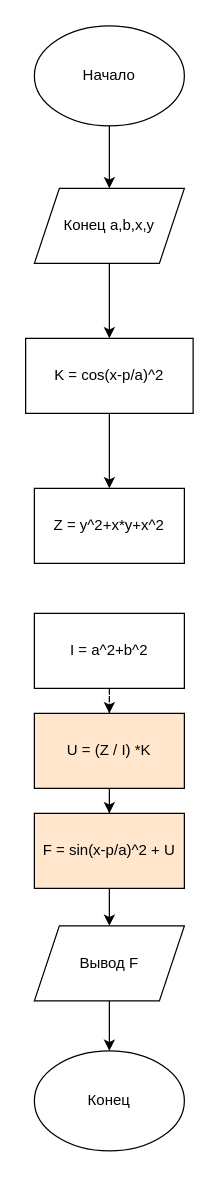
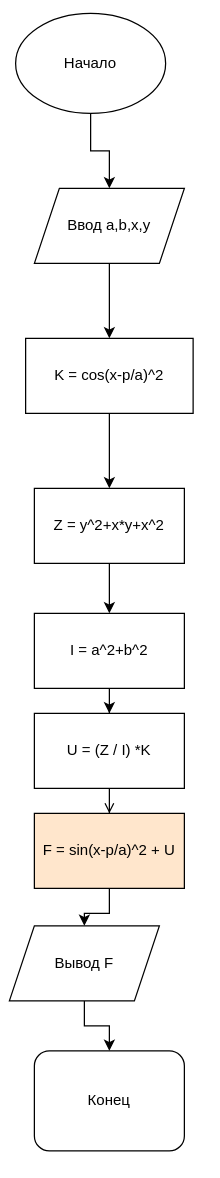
- <mxCell id="3" value="Начало" style="ellipse;whiteSpace=wrap;html=1;" vertex="1" parent="1"><mxGeometry x="27" y="20" width="120" height="80" as="geometry" /></mxCell>
+ <mxCell id="3" value="Начало" style="ellipse;whiteSpace=wrap;html=1;" vertex="1" parent="1"><mxGeometry x="12" y="10" width="120" height="80" as="geometry" /></mxCell>
- <mxCell id="6" value="Конец a,b,x,y" style="shape=parallelogram;perimeter=parallelogramPerimeter;whiteSpace=wrap;html=1;fixedSize=1;" vertex="1" parent="1"><mxGeometry x="27" y="150" width="120" height="60" as="geometry" /></mxCell>
+ <mxCell id="6" value="Ввод a,b,x,y" style="shape=parallelogram;perimeter=parallelogramPerimeter;whiteSpace=wrap;html=1;fixedSize=1;" vertex="1" parent="1"><mxGeometry x="27" y="150" width="120" height="60" as="geometry" /></mxCell>
+ <mxCell id="9" style="edgeStyle=orthogonalEdgeStyle;rounded=0;orthogonalLoop=1;jettySize=auto;html=1;entryX=0.5;entryY=0;entryDx=0;entryDy=0;" edge="1" parent="1" source="10" target="12"><mxGeometry relative="1" as="geometry" /></mxCell>
- <mxCell id="11" style="edgeStyle=orthogonalEdgeStyle;rounded=0;orthogonalLoop=1;jettySize=auto;html=1;entryX=0.5;entryY=0;entryDx=0;entryDy=0;dashed=1;" edge="1" parent="1" source="12" target="14"><mxGeometry relative="1" as="geometry" /></mxCell>
+ <mxCell id="11" style="edgeStyle=orthogonalEdgeStyle;rounded=0;orthogonalLoop=1;jettySize=auto;html=1;entryX=0.5;entryY=0;entryDx=0;entryDy=0;" edge="1" parent="1" source="12" target="14"><mxGeometry relative="1" as="geometry" /></mxCell>
- <mxCell id="14" value="U = (Z / I) *K" style="rounded=0;whiteSpace=wrap;html=1;fillColor=#ffe6cc;" vertex="1" parent="1"><mxGeometry x="27" y="570" width="120" height="60" as="geometry" /></mxCell>
+ <mxCell id="14" value="U = (Z / I) *K" style="rounded=0;whiteSpace=wrap;html=1;" vertex="1" parent="1"><mxGeometry x="27" y="570" width="120" height="60" as="geometry" /></mxCell>
- <mxCell id="13" style="edgeStyle=orthogonalEdgeStyle;rounded=0;orthogonalLoop=1;jettySize=auto;html=1;entryX=0.5;entryY=0;entryDx=0;entryDy=0;" edge="1" parent="1" source="14" target="16"><mxGeometry relative="1" as="geometry" /></mxCell>
+ <mxCell id="13" style="edgeStyle=orthogonalEdgeStyle;rounded=0;orthogonalLoop=1;jettySize=auto;html=1;entryX=0.5;entryY=0;entryDx=0;entryDy=0;endArrow=open;" edge="1" parent="1" source="14" target="16"><mxGeometry relative="1" as="geometry" /></mxCell>
- <mxCell id="18" value="Вывод F" style="shape=parallelogram;perimeter=parallelogramPerimeter;whiteSpace=wrap;html=1;fixedSize=1;" vertex="1" parent="1"><mxGeometry x="27" y="740" width="120" height="60" as="geometry" /></mxCell>
+ <mxCell id="18" value="Вывод F" style="shape=parallelogram;perimeter=parallelogramPerimeter;whiteSpace=wrap;html=1;fixedSize=1;" vertex="1" parent="1"><mxGeometry x="7" y="740" width="120" height="60" as="geometry" /></mxCell>
- <mxCell id="4" value="Конец" style="ellipse;whiteSpace=wrap;html=1;" vertex="1" parent="1"><mxGeometry x="27" y="840" width="120" height="80" as="geometry" /></mxCell>
+ <mxCell id="4" value="Конец" style="whiteSpace=wrap;html=1;rounded=1;" vertex="1" parent="1"><mxGeometry x="27" y="840" width="120" height="80" as="geometry" /></mxCell>
